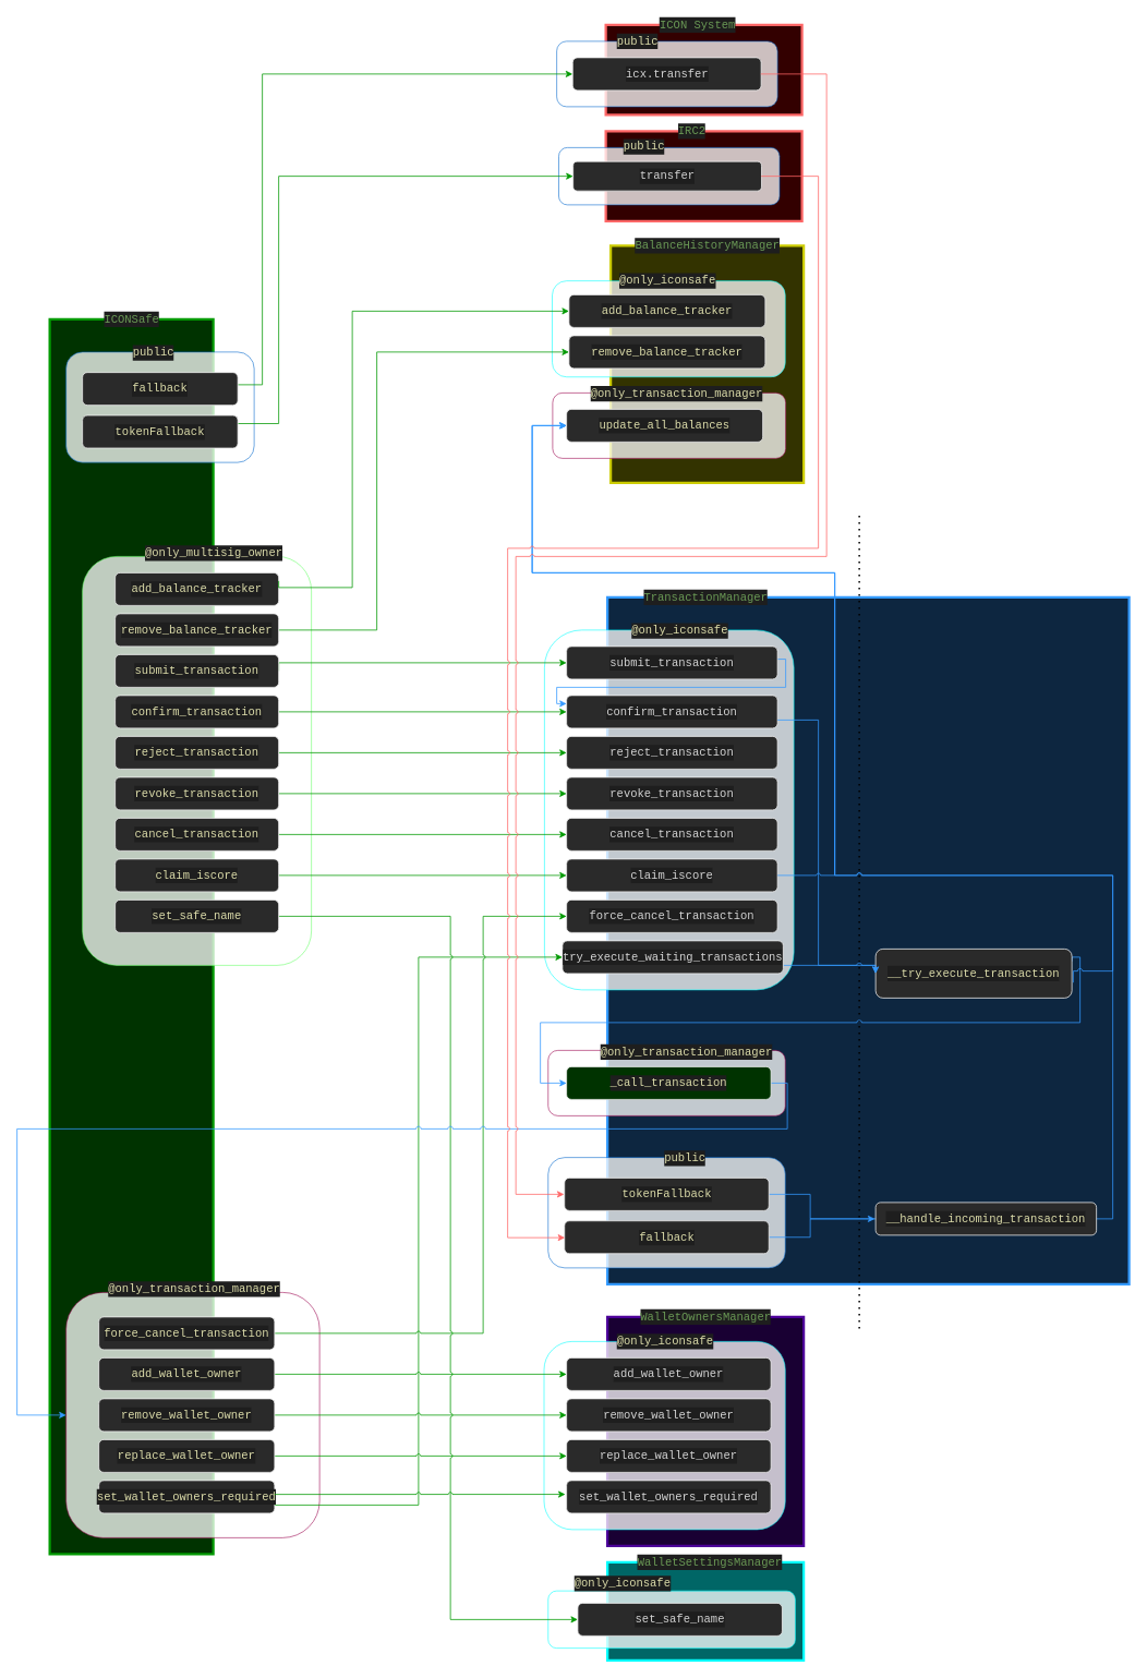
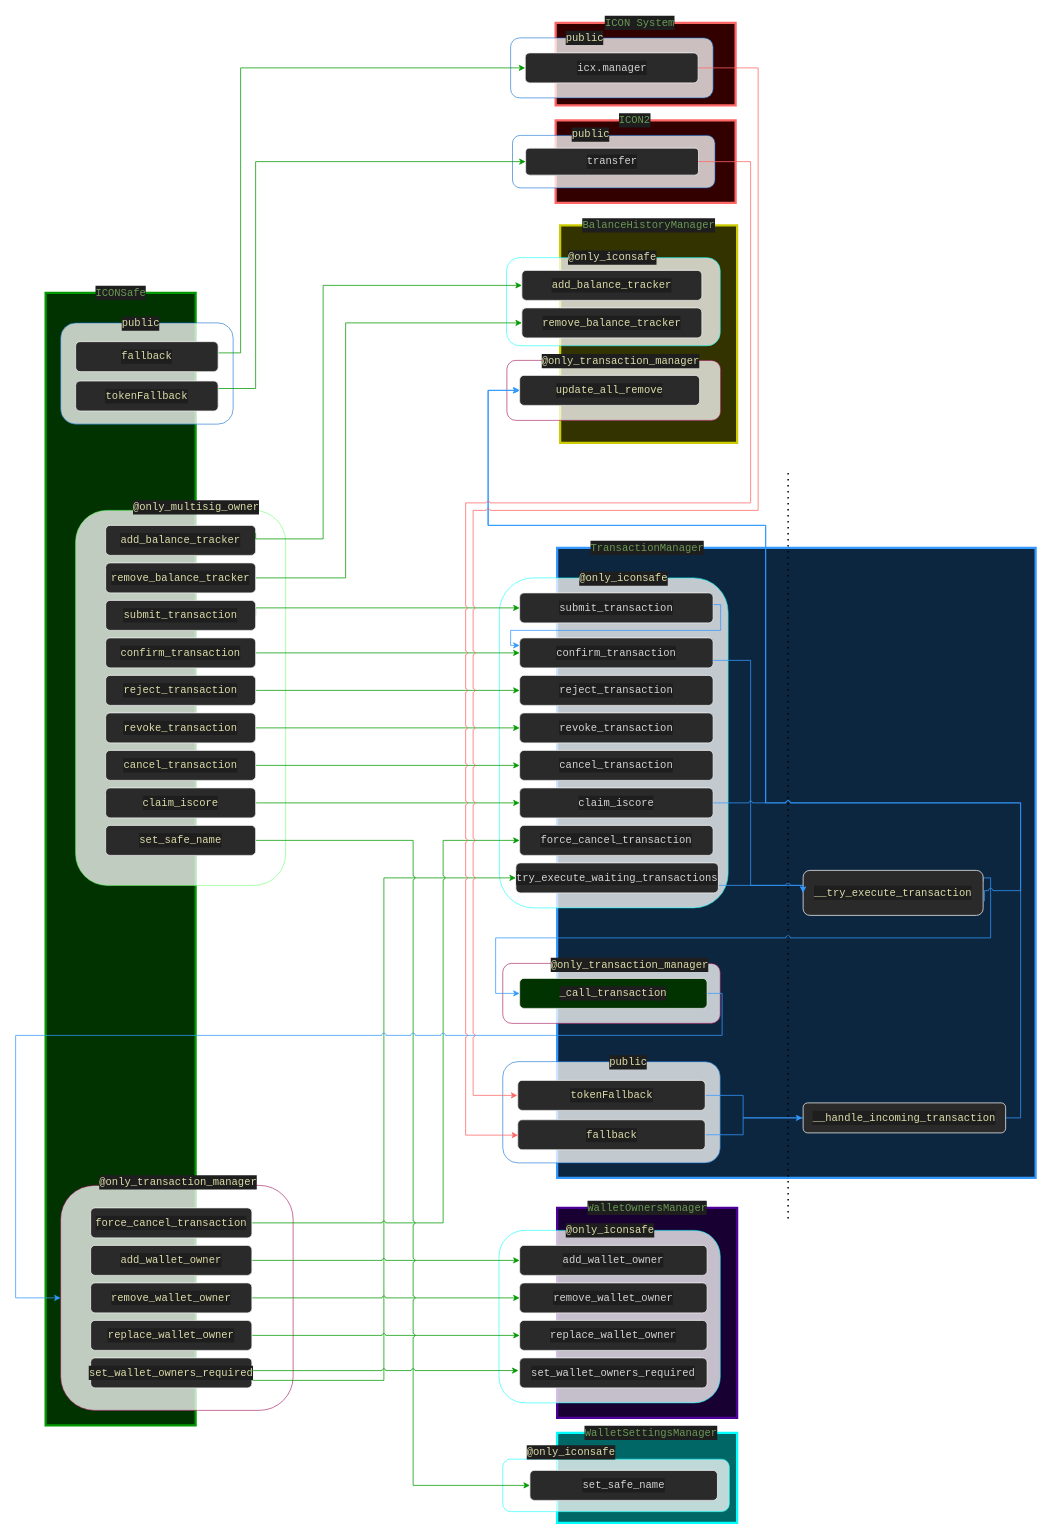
- <mxCell id="25" value="&lt;div style=&quot;color: rgb(212 , 212 , 212) ; background-color: rgb(30 , 30 , 30) ; font-family: &amp;#34;consolas&amp;#34; , &amp;#34;courier new&amp;#34; , monospace ; font-weight: normal ; font-size: 14px ; line-height: 19px&quot;&gt;&lt;div&gt;&lt;span style=&quot;color: #d4d4d4&quot;&gt;icx.transfer&lt;/span&gt;&lt;/div&gt;&lt;/div&gt;" style="rounded=1;whiteSpace=wrap;html=1;strokeColor=#f0f0f0;fillColor=#2a2a2a;" parent="1" vertex="1"><mxGeometry x="699.5" y="70" width="230.5" height="40" as="geometry" /></mxCell>
+ <mxCell id="25" value="&lt;div style=&quot;color: rgb(212 , 212 , 212) ; background-color: rgb(30 , 30 , 30) ; font-family: &amp;#34;consolas&amp;#34; , &amp;#34;courier new&amp;#34; , monospace ; font-weight: normal ; font-size: 14px ; line-height: 19px&quot;&gt;&lt;div&gt;&lt;span style=&quot;color: #d4d4d4&quot;&gt;icx.manager&lt;/span&gt;&lt;/div&gt;&lt;/div&gt;" style="rounded=1;whiteSpace=wrap;html=1;strokeColor=#f0f0f0;fillColor=#2a2a2a;" parent="1" vertex="1"><mxGeometry x="699.5" y="70" width="230.5" height="40" as="geometry" /></mxCell>
- <mxCell id="76" value="&lt;div style=&quot;color: rgb(212 , 212 , 212) ; background-color: rgb(30 , 30 , 30) ; font-family: &amp;#34;consolas&amp;#34; , &amp;#34;courier new&amp;#34; , monospace ; font-weight: normal ; font-size: 14px ; line-height: 19px&quot;&gt;&lt;div&gt;&lt;span style=&quot;color: #6a9955&quot;&gt;IRC2&lt;/span&gt;&lt;/div&gt;&lt;/div&gt;" style="text;html=1;align=center;verticalAlign=middle;resizable=0;points=[];autosize=1;" parent="1" vertex="1"><mxGeometry x="819.5" y="150" width="50" height="20" as="geometry" /></mxCell>
+ <mxCell id="76" value="&lt;div style=&quot;color: rgb(212 , 212 , 212) ; background-color: rgb(30 , 30 , 30) ; font-family: &amp;#34;consolas&amp;#34; , &amp;#34;courier new&amp;#34; , monospace ; font-weight: normal ; font-size: 14px ; line-height: 19px&quot;&gt;&lt;div&gt;&lt;span style=&quot;color: #6a9955&quot;&gt;ICON2&lt;/span&gt;&lt;/div&gt;&lt;/div&gt;" style="text;html=1;align=center;verticalAlign=middle;resizable=0;points=[];autosize=1;" parent="1" vertex="1"><mxGeometry x="819.5" y="150" width="50" height="20" as="geometry" /></mxCell>
- <mxCell id="78" value="&lt;div style=&quot;color: rgb(212 , 212 , 212) ; background-color: rgb(30 , 30 , 30) ; font-family: &amp;#34;consolas&amp;#34; , &amp;#34;courier new&amp;#34; , monospace ; font-weight: normal ; font-size: 14px ; line-height: 19px&quot;&gt;&lt;div&gt;&lt;span style=&quot;color: #dcdcaa&quot;&gt;update_all_balances&lt;/span&gt;&lt;/div&gt;&lt;/div&gt;" style="rounded=1;whiteSpace=wrap;html=1;strokeColor=#f0f0f0;fillColor=#2a2a2a;" parent="1" vertex="1"><mxGeometry x="692" y="500" width="240" height="40" as="geometry" /></mxCell>
+ <mxCell id="78" value="&lt;div style=&quot;color: rgb(212 , 212 , 212) ; background-color: rgb(30 , 30 , 30) ; font-family: &amp;#34;consolas&amp;#34; , &amp;#34;courier new&amp;#34; , monospace ; font-weight: normal ; font-size: 14px ; line-height: 19px&quot;&gt;&lt;div&gt;&lt;span style=&quot;color: #dcdcaa&quot;&gt;update_all_remove&lt;/span&gt;&lt;/div&gt;&lt;/div&gt;" style="rounded=1;whiteSpace=wrap;html=1;strokeColor=#f0f0f0;fillColor=#2a2a2a;" parent="1" vertex="1"><mxGeometry x="692" y="500" width="240" height="40" as="geometry" /></mxCell>
